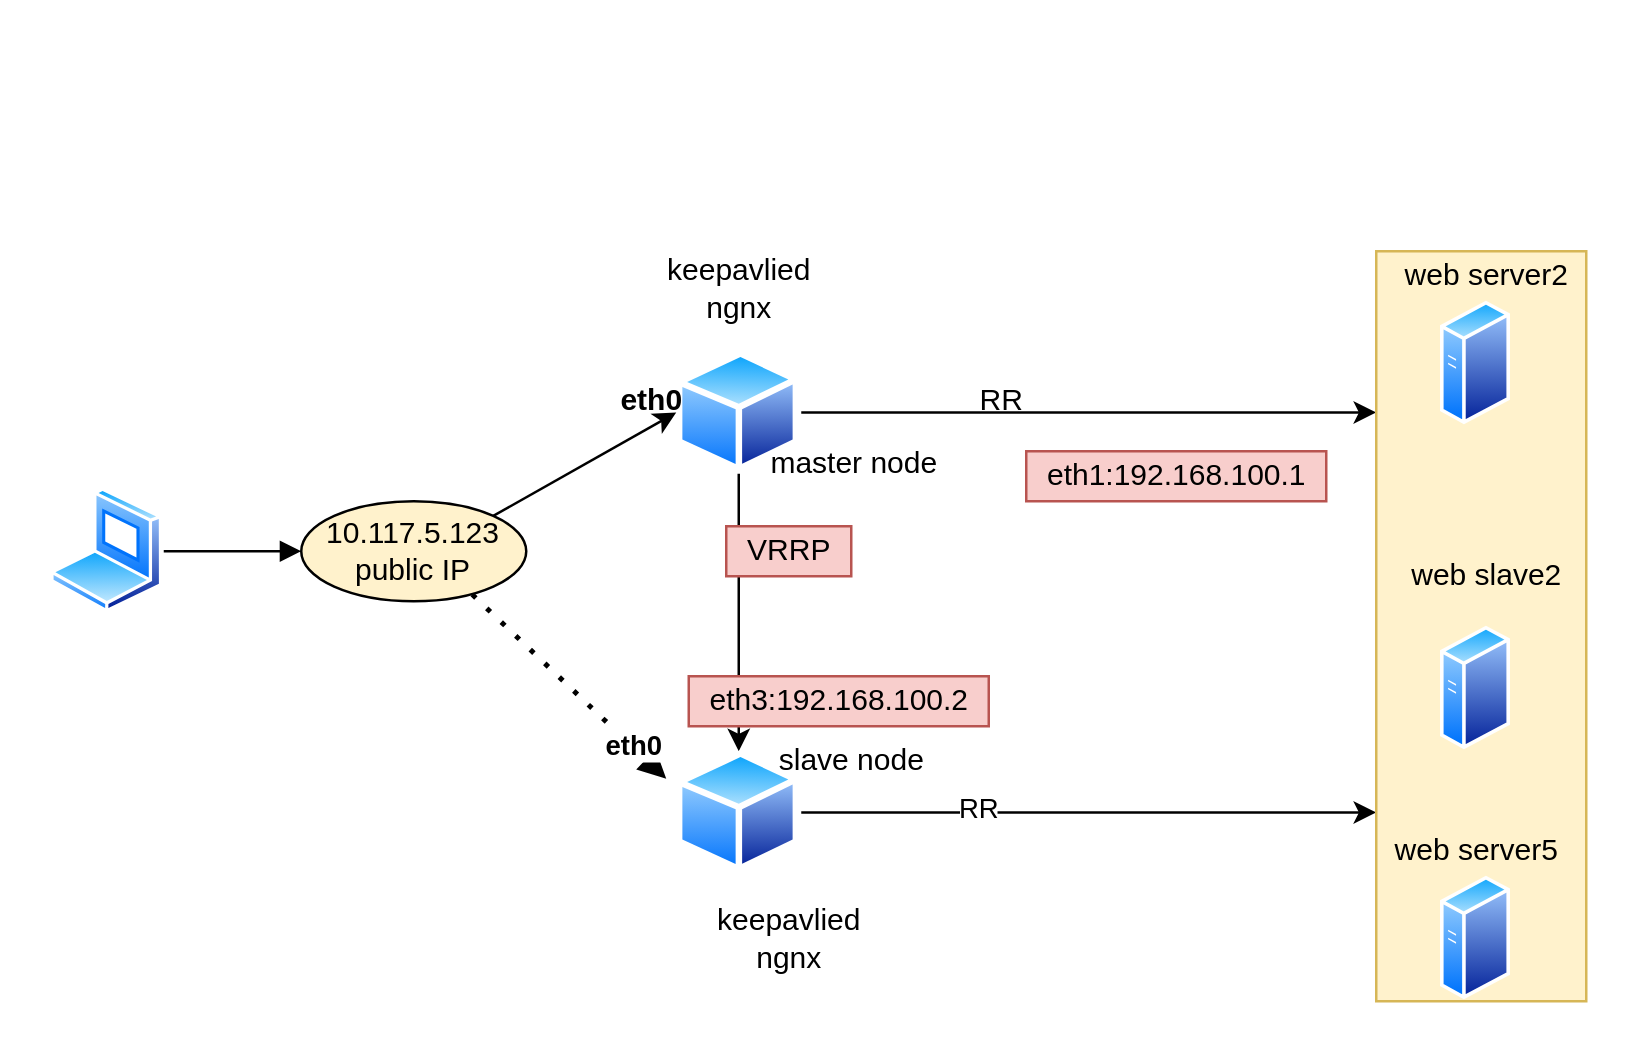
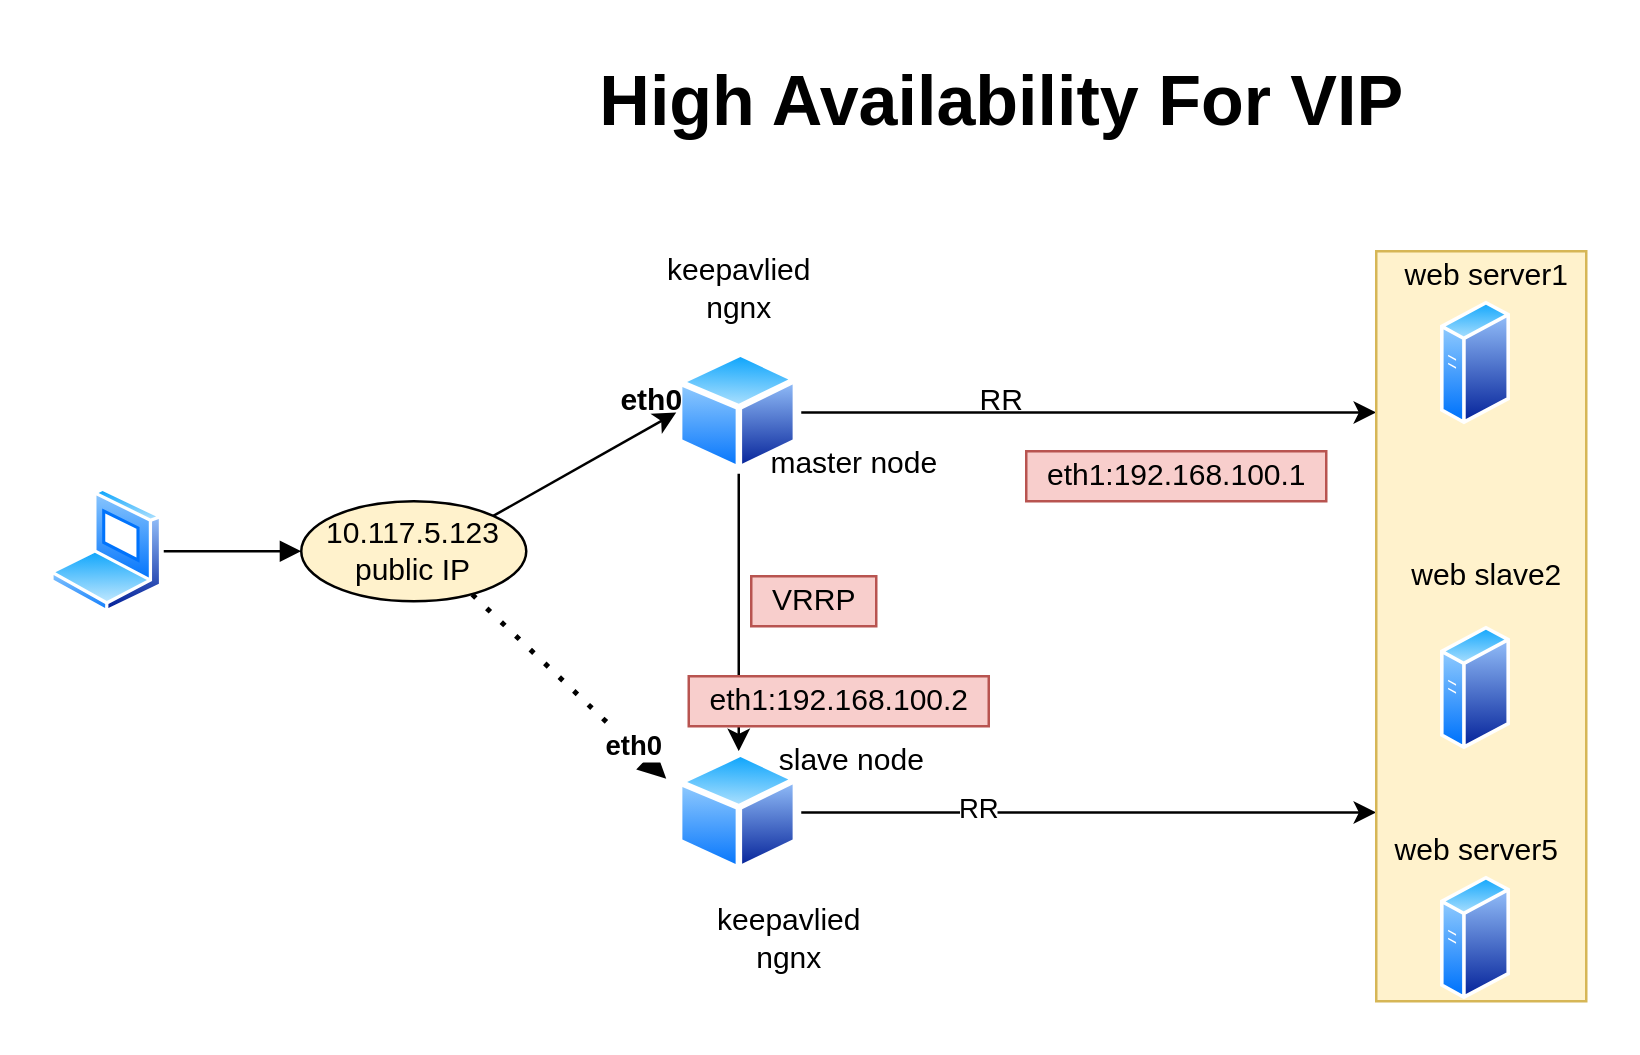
+ <mxCell id="29" value="High Availability For VIP" style="text;html=1;align=center;verticalAlign=middle;resizable=0;points=[];autosize=1;fontSize=28;fontStyle=1" parent="1" vertex="1"><mxGeometry x="230" y="20" width="340" height="40" as="geometry" /></mxCell>
- <mxCell id="13" value="web server2" style="text;html=1;align=center;verticalAlign=middle;resizable=0;points=[];autosize=1;" parent="9" vertex="1"><mxGeometry x="4" width="80" height="20" as="geometry" /></mxCell>
+ <mxCell id="13" value="web server1" style="text;html=1;align=center;verticalAlign=middle;resizable=0;points=[];autosize=1;" parent="9" vertex="1"><mxGeometry x="4" width="80" height="20" as="geometry" /></mxCell>
- <mxCell id="21" value="VRRP" style="text;html=1;align=center;verticalAlign=middle;resizable=0;points=[];autosize=1;fillColor=#f8cecc;strokeColor=#b85450;" parent="1" vertex="1"><mxGeometry x="290" y="210" width="50" height="20" as="geometry" /></mxCell>
+ <mxCell id="21" value="VRRP" style="text;html=1;align=center;verticalAlign=middle;resizable=0;points=[];autosize=1;fillColor=#f8cecc;strokeColor=#b85450;" parent="1" vertex="1"><mxGeometry x="300" y="230" width="50" height="20" as="geometry" /></mxCell>
- <mxCell id="23" value="eth3:192.168.100.2" style="text;html=1;align=center;verticalAlign=middle;resizable=0;points=[];autosize=1;fillColor=#f8cecc;strokeColor=#b85450;" parent="1" vertex="1"><mxGeometry x="275" y="270" width="120" height="20" as="geometry" /></mxCell>
+ <mxCell id="23" value="eth1:192.168.100.2" style="text;html=1;align=center;verticalAlign=middle;resizable=0;points=[];autosize=1;fillColor=#f8cecc;strokeColor=#b85450;" parent="1" vertex="1"><mxGeometry x="275" y="270" width="120" height="20" as="geometry" /></mxCell>
